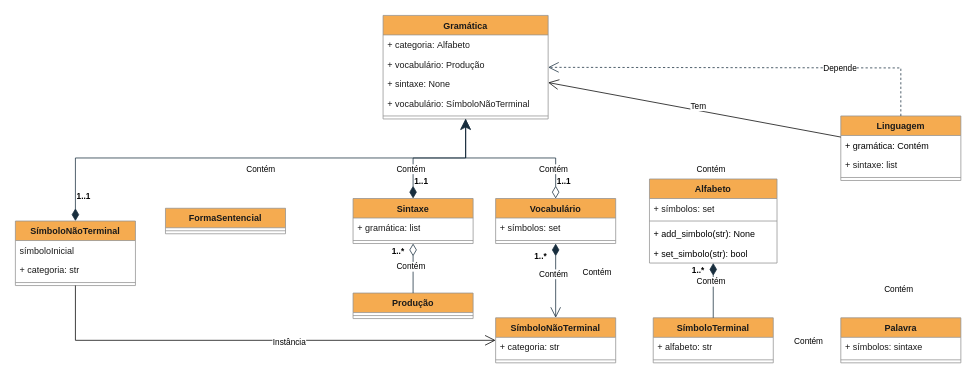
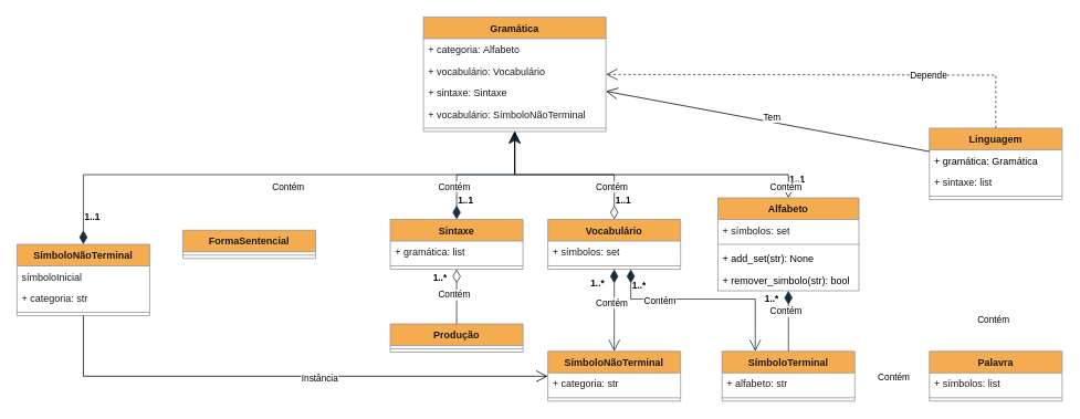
- <mxCell id="34" value="+ vocabulário:&amp;nbsp;Produção" style="text;strokeColor=none;fillColor=none;align=left;verticalAlign=top;spacingLeft=4;spacingRight=4;overflow=hidden;rotatable=0;points=[[0,0.5],[1,0.5]];portConstraint=eastwest;whiteSpace=wrap;html=1;labelBackgroundColor=none;fontColor=#1A1A1A;" parent="32" vertex="1"><mxGeometry y="52" width="220" height="26" as="geometry" /></mxCell>
+ <mxCell id="34" value="+ vocabulário:&amp;nbsp;Vocabulário" style="text;strokeColor=none;fillColor=none;align=left;verticalAlign=top;spacingLeft=4;spacingRight=4;overflow=hidden;rotatable=0;points=[[0,0.5],[1,0.5]];portConstraint=eastwest;whiteSpace=wrap;html=1;labelBackgroundColor=none;fontColor=#1A1A1A;" parent="32" vertex="1"><mxGeometry y="52" width="220" height="26" as="geometry" /></mxCell>
- <mxCell id="35" value="+ sintaxe:&amp;nbsp;None" style="text;strokeColor=none;fillColor=none;align=left;verticalAlign=top;spacingLeft=4;spacingRight=4;overflow=hidden;rotatable=0;points=[[0,0.5],[1,0.5]];portConstraint=eastwest;whiteSpace=wrap;html=1;labelBackgroundColor=none;fontColor=#1A1A1A;" parent="32" vertex="1"><mxGeometry y="78" width="220" height="26" as="geometry" /></mxCell>
+ <mxCell id="35" value="+ sintaxe:&amp;nbsp;Sintaxe" style="text;strokeColor=none;fillColor=none;align=left;verticalAlign=top;spacingLeft=4;spacingRight=4;overflow=hidden;rotatable=0;points=[[0,0.5],[1,0.5]];portConstraint=eastwest;whiteSpace=wrap;html=1;labelBackgroundColor=none;fontColor=#1A1A1A;" parent="32" vertex="1"><mxGeometry y="78" width="220" height="26" as="geometry" /></mxCell>
- <mxCell id="11" value="+ gramática: Contém" style="text;strokeColor=none;fillColor=none;align=left;verticalAlign=top;spacingLeft=4;spacingRight=4;overflow=hidden;rotatable=0;points=[[0,0.5],[1,0.5]];portConstraint=eastwest;whiteSpace=wrap;html=1;" parent="10" vertex="1"><mxGeometry y="26" width="160" height="26" as="geometry" /></mxCell>
+ <mxCell id="11" value="+ gramática: Gramática" style="text;strokeColor=none;fillColor=none;align=left;verticalAlign=top;spacingLeft=4;spacingRight=4;overflow=hidden;rotatable=0;points=[[0,0.5],[1,0.5]];portConstraint=eastwest;whiteSpace=wrap;html=1;" parent="10" vertex="1"><mxGeometry y="26" width="160" height="26" as="geometry" /></mxCell>
+ <mxCell id="41" value="&lt;b&gt;1..1&lt;/b&gt;" style="endArrow=open;html=1;endSize=12;startArrow=diamondThin;startSize=14;startFill=0;edgeStyle=orthogonalEdgeStyle;align=left;verticalAlign=bottom;rounded=0;" parent="1" source="5" target="32" edge="1"><mxGeometry x="-0.936" relative="1" as="geometry"><mxPoint x="830" y="170" as="sourcePoint" /><mxPoint x="990" y="170" as="targetPoint" /><Array as="points"><mxPoint x="950" y="210" /><mxPoint x="620" y="210" /></Array><mxPoint as="offset" /></mxGeometry></mxCell>
- <mxCell id="8" value="+ add_simbolo(str): None" style="text;strokeColor=none;fillColor=none;align=left;verticalAlign=top;spacingLeft=4;spacingRight=4;overflow=hidden;rotatable=0;points=[[0,0.5],[1,0.5]];portConstraint=eastwest;whiteSpace=wrap;html=1;" vertex="1" parent="5"><mxGeometry y="60" width="170" height="26" as="geometry" /></mxCell>
+ <mxCell id="8" value="+ add_set(str): None" style="text;strokeColor=none;fillColor=none;align=left;verticalAlign=top;spacingLeft=4;spacingRight=4;overflow=hidden;rotatable=0;points=[[0,0.5],[1,0.5]];portConstraint=eastwest;whiteSpace=wrap;html=1;" vertex="1" parent="5"><mxGeometry y="60" width="170" height="26" as="geometry" /></mxCell>
- <mxCell id="9" value="+ set_simbolo(str): bool" style="text;strokeColor=none;fillColor=none;align=left;verticalAlign=top;spacingLeft=4;spacingRight=4;overflow=hidden;rotatable=0;points=[[0,0.5],[1,0.5]];portConstraint=eastwest;whiteSpace=wrap;html=1;" vertex="1" parent="5"><mxGeometry y="86" width="170" height="26" as="geometry" /></mxCell>
+ <mxCell id="9" value="+ remover_simbolo(str): bool" style="text;strokeColor=none;fillColor=none;align=left;verticalAlign=top;spacingLeft=4;spacingRight=4;overflow=hidden;rotatable=0;points=[[0,0.5],[1,0.5]];portConstraint=eastwest;whiteSpace=wrap;html=1;" vertex="1" parent="5"><mxGeometry y="86" width="170" height="26" as="geometry" /></mxCell>
+ <mxCell id="51" value="&lt;b&gt;1..*&lt;/b&gt;" style="endArrow=open;endSize=12;startArrow=diamondThin;startSize=14;startFill=1;edgeStyle=orthogonalEdgeStyle;align=left;verticalAlign=bottom;rounded=0;html=1;targetPerimeterSpacing=0;labelBackgroundColor=none;strokeColor=#182E3E;fontColor=default;" parent="1" source="21" target="14" edge="1"><mxGeometry x="-0.767" relative="1" as="geometry"><mxPoint x="820" y="307.5" as="sourcePoint" /><mxPoint x="820" y="432.5" as="targetPoint" /><mxPoint as="offset" /><Array as="points"><mxPoint x="760" y="360" /><mxPoint x="910" y="360" /></Array></mxGeometry></mxCell>
- <mxCell id="3" value="+ símbolos: sintaxe" style="text;strokeColor=none;fillColor=none;align=left;verticalAlign=top;spacingLeft=4;spacingRight=4;overflow=hidden;rotatable=0;points=[[0,0.5],[1,0.5]];portConstraint=eastwest;whiteSpace=wrap;html=1;labelBackgroundColor=none;fontColor=#1A1A1A;" parent="2" vertex="1"><mxGeometry y="26" width="160" height="26" as="geometry" /></mxCell>
+ <mxCell id="3" value="+ símbolos: list" style="text;strokeColor=none;fillColor=none;align=left;verticalAlign=top;spacingLeft=4;spacingRight=4;overflow=hidden;rotatable=0;points=[[0,0.5],[1,0.5]];portConstraint=eastwest;whiteSpace=wrap;html=1;labelBackgroundColor=none;fontColor=#1A1A1A;" parent="2" vertex="1"><mxGeometry y="26" width="160" height="26" as="geometry" /></mxCell>
